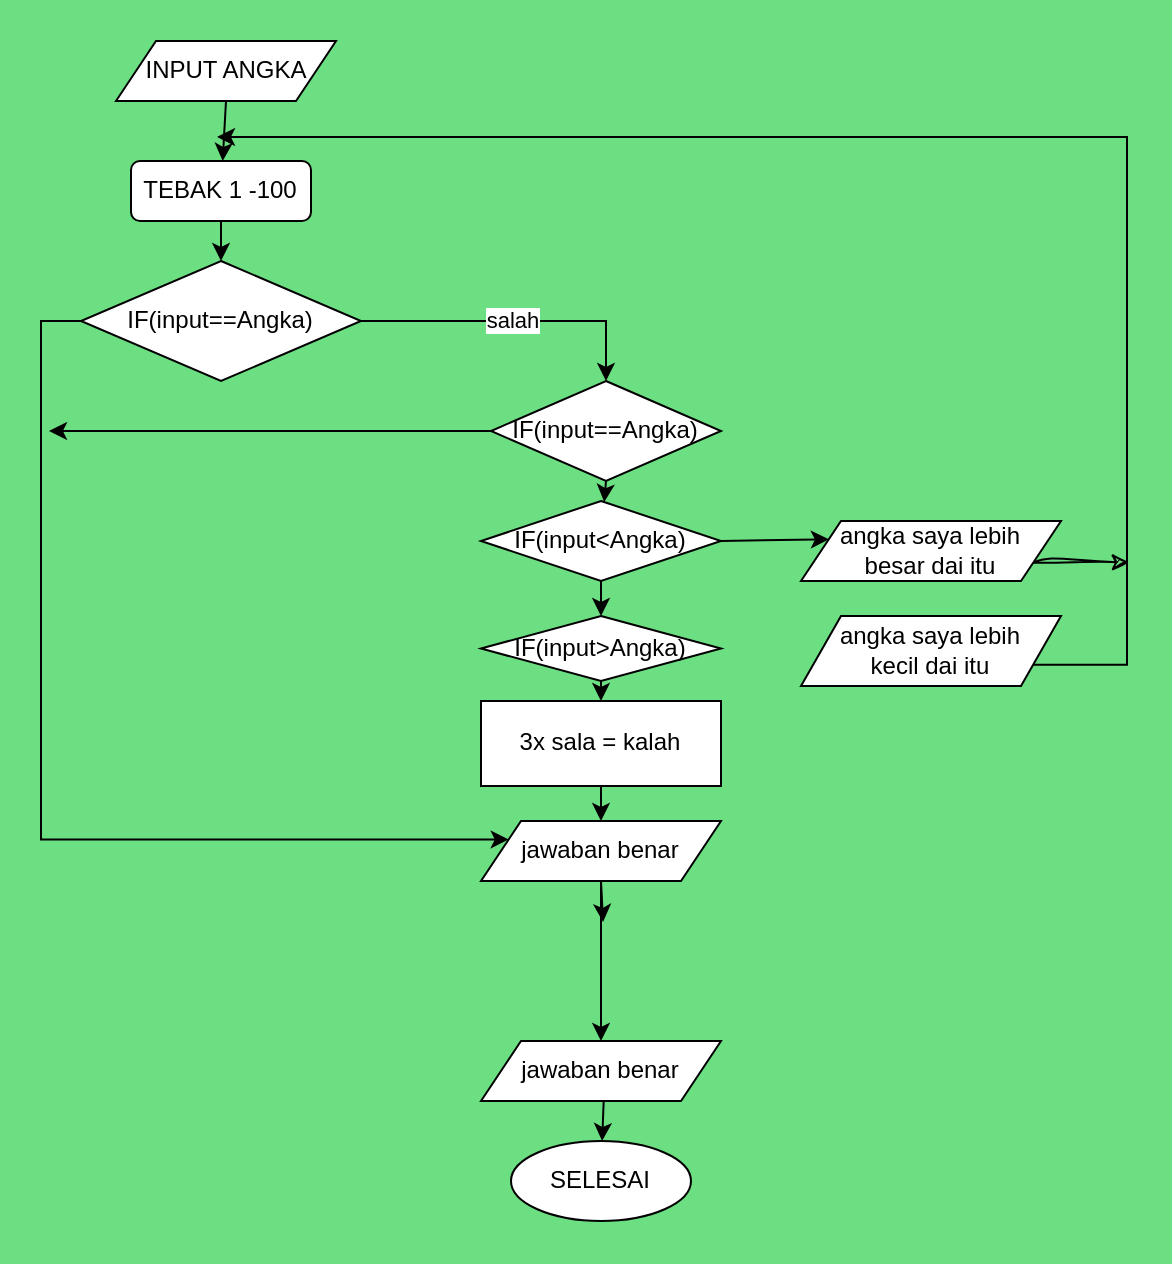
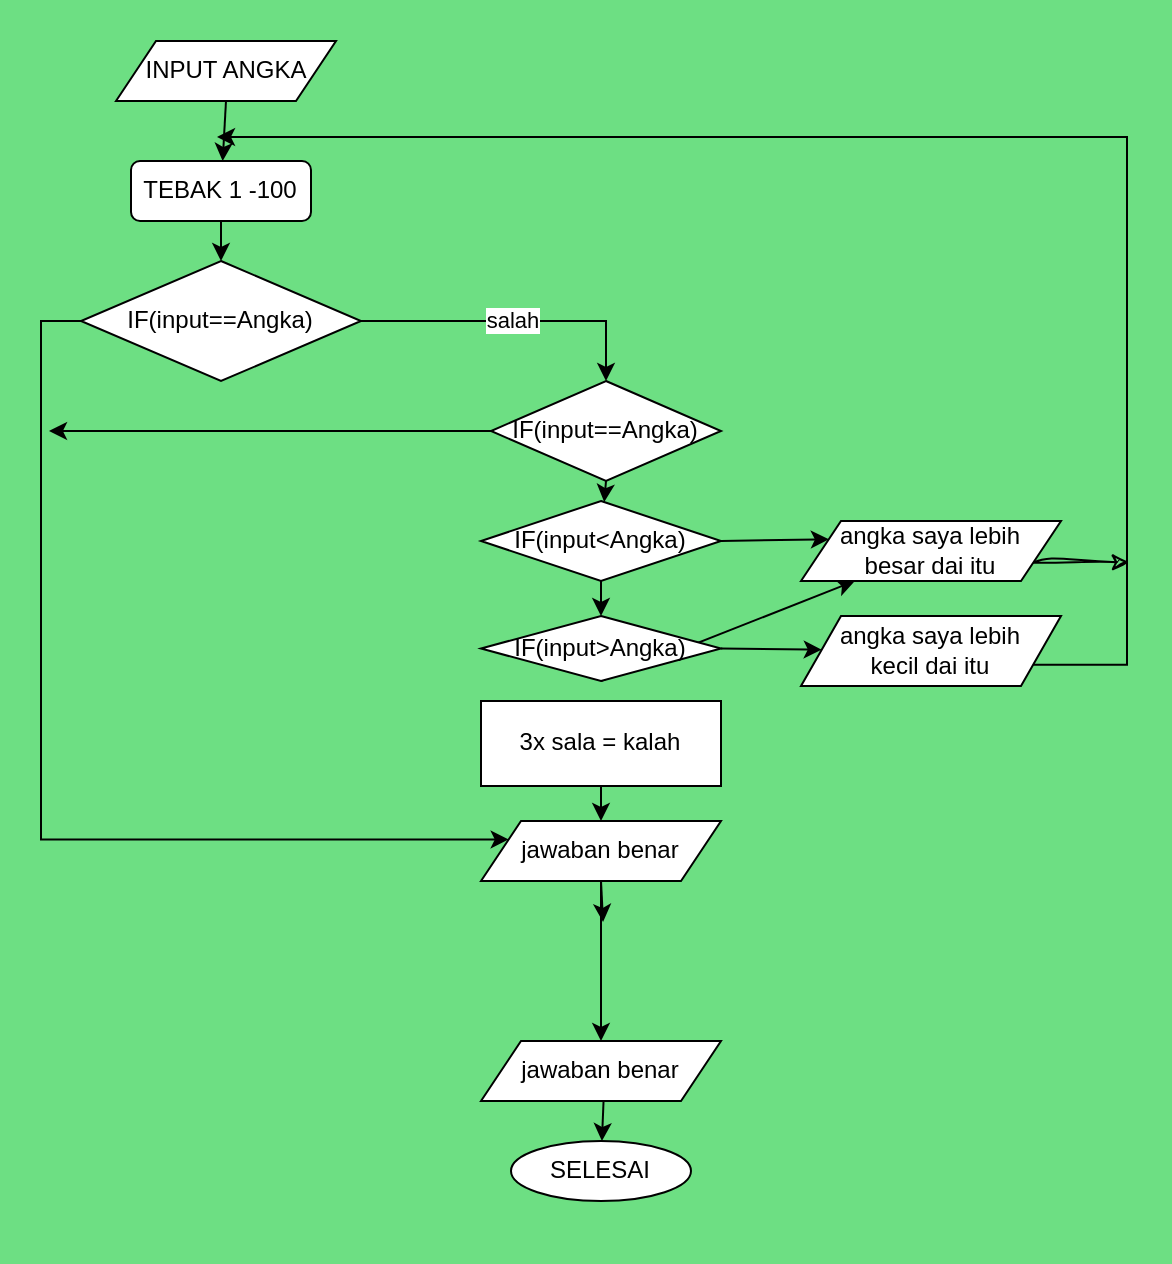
+ <mxCell id="10" style="rounded=0;orthogonalLoop=1;jettySize=auto;html=1;exitX=1;exitY=0.5;exitDx=0;exitDy=0;" parent="1" source="12" target="21" edge="1"><mxGeometry relative="1" as="geometry" /></mxCell>
- <mxCell id="11" style="edgeStyle=none;rounded=0;orthogonalLoop=1;jettySize=auto;html=1;exitX=0.5;exitY=1;exitDx=0;exitDy=0;" parent="1" source="12" target="28" edge="1"><mxGeometry relative="1" as="geometry" /></mxCell>
+ <mxCell id="11" style="edgeStyle=none;rounded=0;orthogonalLoop=1;jettySize=auto;html=1;exitX=0.5;exitY=1;exitDx=0;exitDy=0;" parent="1" source="12" target="19" edge="1"><mxGeometry relative="1" as="geometry" /></mxCell>
- <mxCell id="17" value="SELESAI" style="ellipse;whiteSpace=wrap;html=1;" parent="1" vertex="1"><mxGeometry x="255" y="570" width="90" height="40" as="geometry" /></mxCell>
+ <mxCell id="17" value="SELESAI" style="ellipse;whiteSpace=wrap;html=1;" parent="1" vertex="1"><mxGeometry x="255" y="570" width="90" height="30" as="geometry" /></mxCell>
